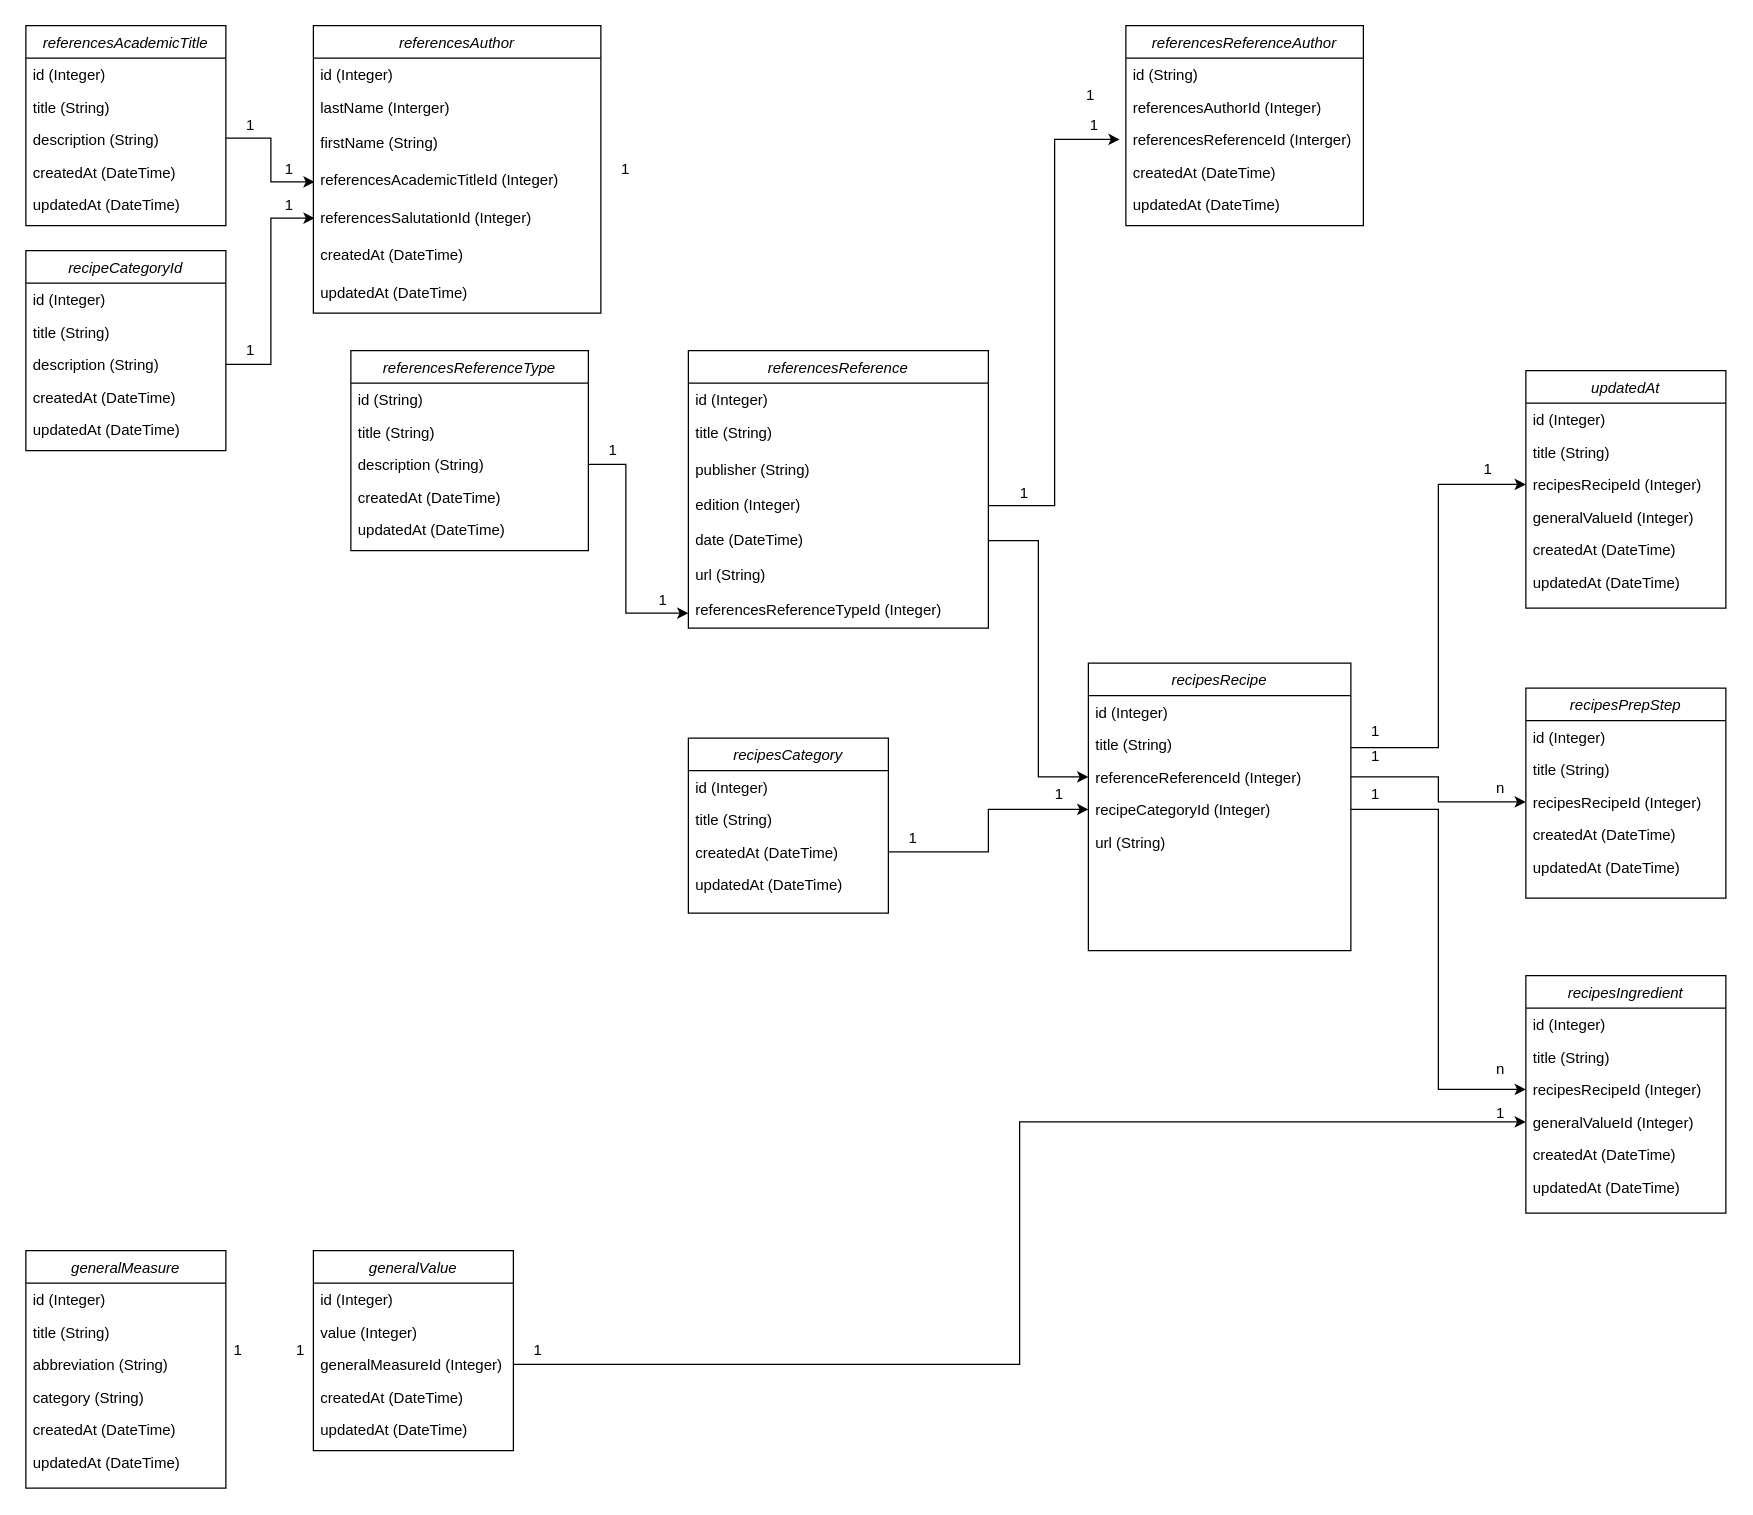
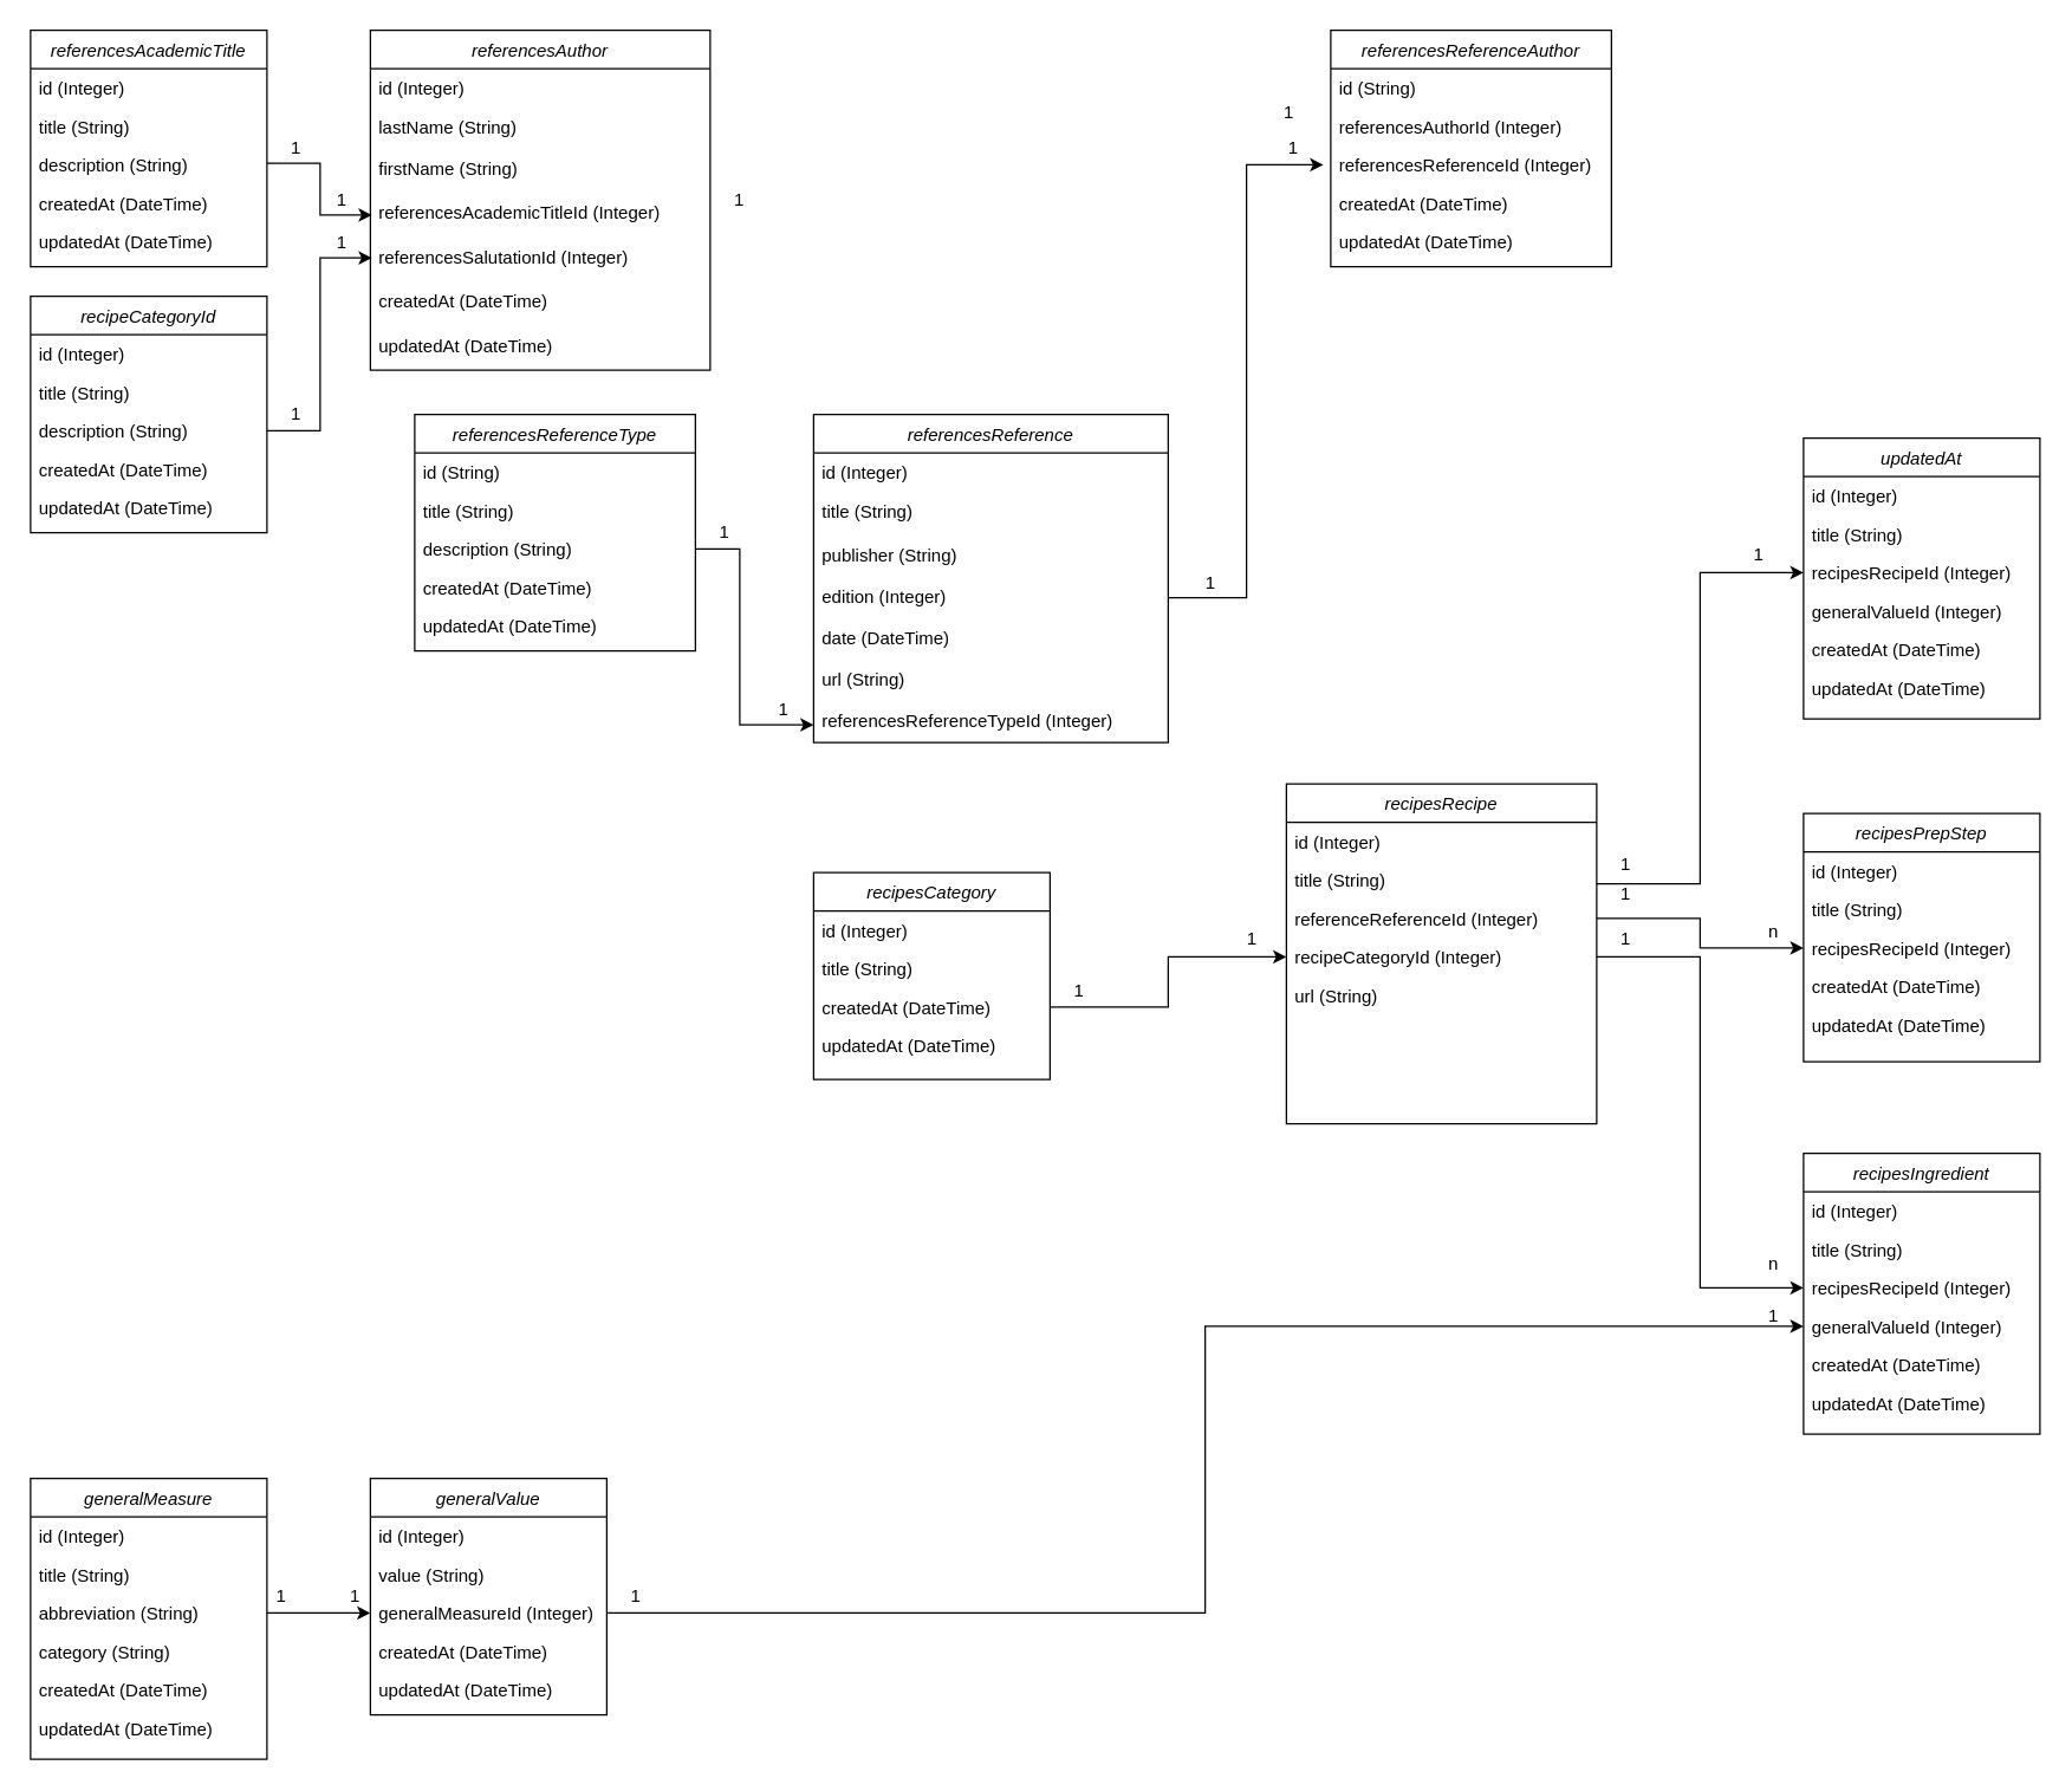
- <mxCell id="11" value="lastName (Interger)" style="text;align=left;verticalAlign=top;spacingLeft=4;spacingRight=4;overflow=hidden;rotatable=0;points=[[0,0.5],[1,0.5]];portConstraint=eastwest;rounded=0;shadow=0;html=0;" vertex="1" parent="8"><mxGeometry y="52" width="230" height="28" as="geometry" /></mxCell>
+ <mxCell id="11" value="lastName (String)" style="text;align=left;verticalAlign=top;spacingLeft=4;spacingRight=4;overflow=hidden;rotatable=0;points=[[0,0.5],[1,0.5]];portConstraint=eastwest;rounded=0;shadow=0;html=0;" vertex="1" parent="8"><mxGeometry y="52" width="230" height="28" as="geometry" /></mxCell>
- <mxCell id="48" value="referencesReferenceId (Interger)" style="text;align=left;verticalAlign=top;spacingLeft=4;spacingRight=4;overflow=hidden;rotatable=0;points=[[0,0.5],[1,0.5]];portConstraint=eastwest;rounded=0;shadow=0;html=0;" vertex="1" parent="45"><mxGeometry y="78" width="190" height="26" as="geometry" /></mxCell>
+ <mxCell id="48" value="referencesReferenceId (Integer)" style="text;align=left;verticalAlign=top;spacingLeft=4;spacingRight=4;overflow=hidden;rotatable=0;points=[[0,0.5],[1,0.5]];portConstraint=eastwest;rounded=0;shadow=0;html=0;" vertex="1" parent="45"><mxGeometry y="78" width="190" height="26" as="geometry" /></mxCell>
- <mxCell id="93" style="edgeStyle=elbowEdgeStyle;rounded=0;orthogonalLoop=1;jettySize=auto;html=1;exitX=1;exitY=0.5;exitDx=0;exitDy=0;entryX=0;entryY=0.5;entryDx=0;entryDy=0;" edge="1" parent="1" source="39" target="87"><mxGeometry relative="1" as="geometry" /></mxCell>
- <mxCell id="64" value="value (Integer)" style="text;align=left;verticalAlign=top;spacingLeft=4;spacingRight=4;overflow=hidden;rotatable=0;points=[[0,0.5],[1,0.5]];portConstraint=eastwest;rounded=0;shadow=0;html=0;" vertex="1" parent="62"><mxGeometry y="52" width="160" height="26" as="geometry" /></mxCell>
+ <mxCell id="64" value="value (String)" style="text;align=left;verticalAlign=top;spacingLeft=4;spacingRight=4;overflow=hidden;rotatable=0;points=[[0,0.5],[1,0.5]];portConstraint=eastwest;rounded=0;shadow=0;html=0;" vertex="1" parent="62"><mxGeometry y="52" width="160" height="26" as="geometry" /></mxCell>
+ <mxCell id="95" style="edgeStyle=elbowEdgeStyle;rounded=0;orthogonalLoop=1;jettySize=auto;html=1;exitX=1;exitY=0.5;exitDx=0;exitDy=0;entryX=0;entryY=0.5;entryDx=0;entryDy=0;" edge="1" parent="1" source="58" target="65"><mxGeometry relative="1" as="geometry" /></mxCell>
